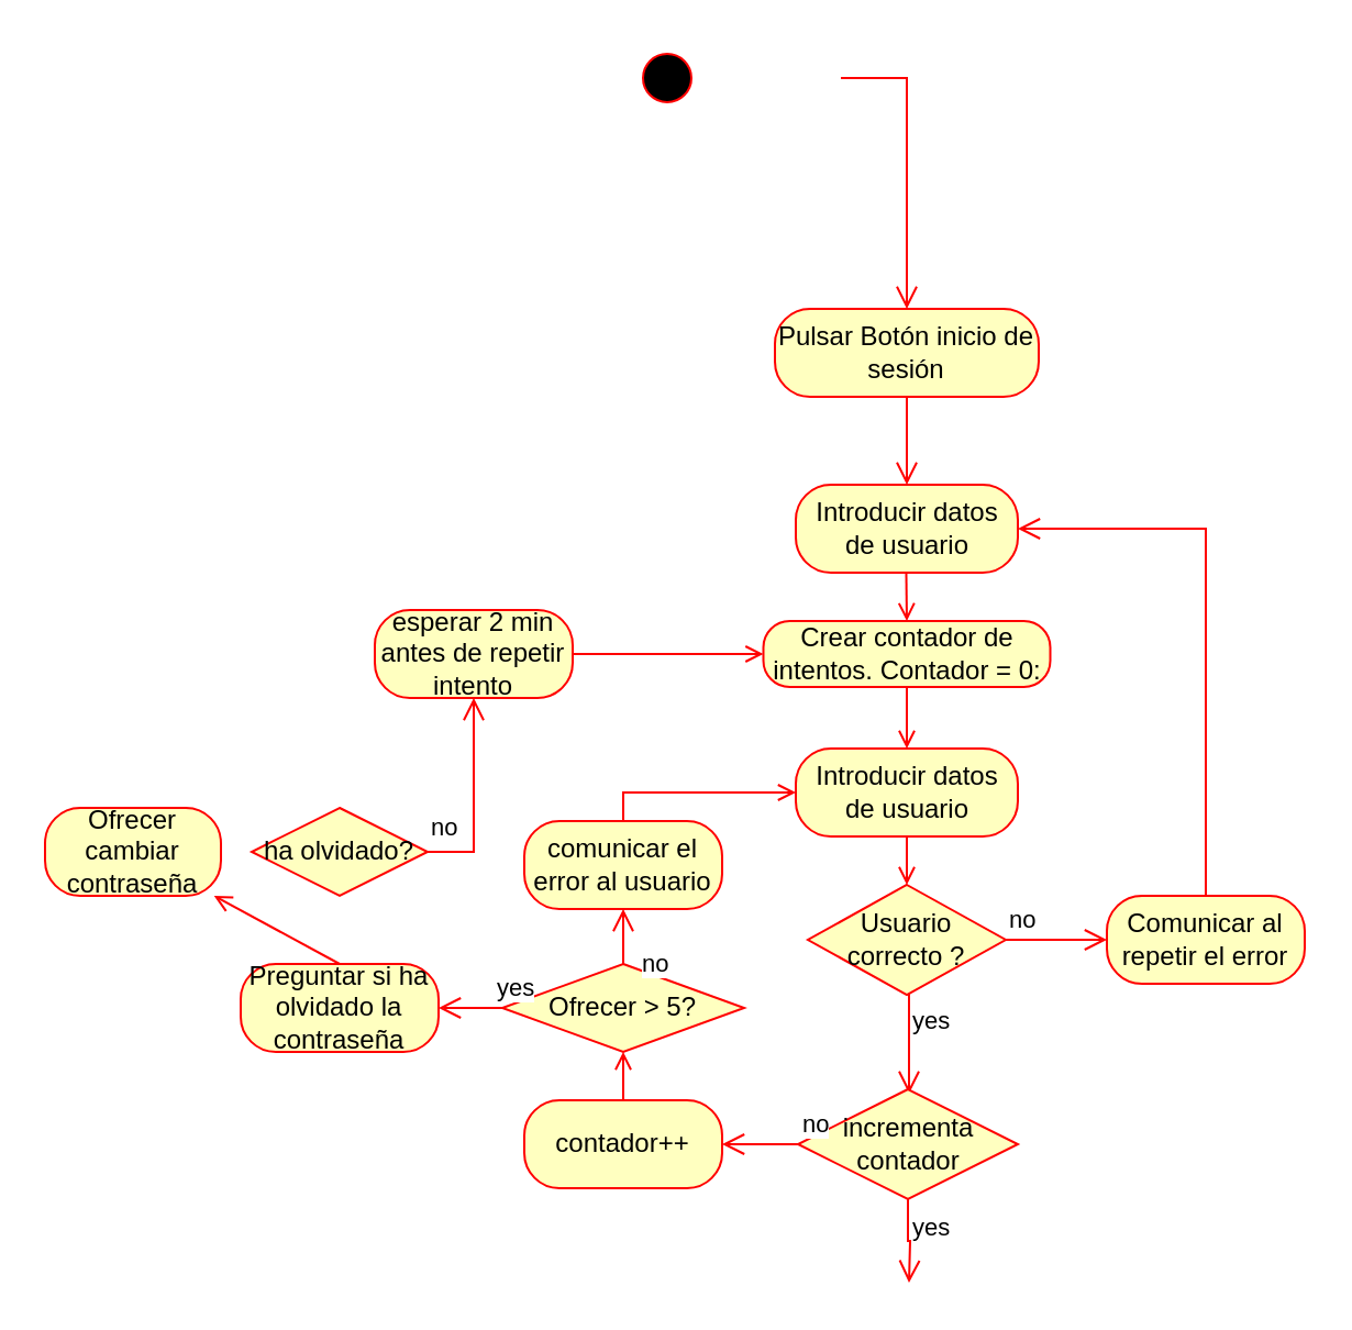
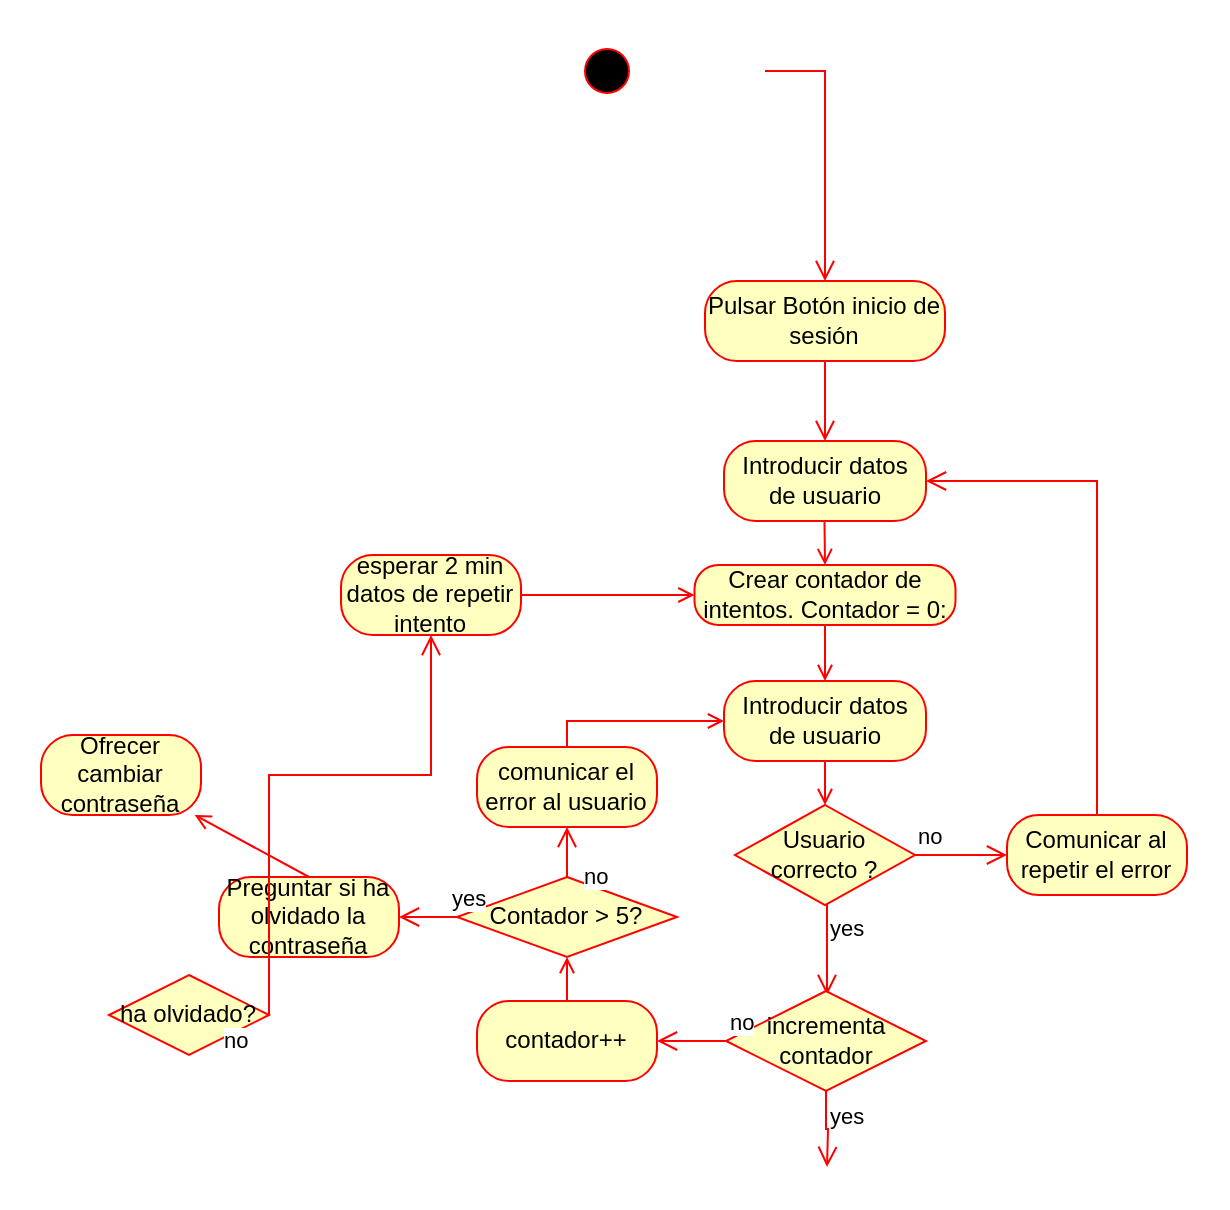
- <mxCell id="31" value="esperar 2 min antes de repetir intento" style="rounded=1;whiteSpace=wrap;html=1;arcSize=40;fontColor=#000000;fillColor=#ffffc0;strokeColor=#ff0000;" vertex="1" parent="1"><mxGeometry x="170" y="277" width="90" height="40" as="geometry" /></mxCell>
+ <mxCell id="31" value="esperar 2 min datos de repetir intento" style="rounded=1;whiteSpace=wrap;html=1;arcSize=40;fontColor=#000000;fillColor=#ffffc0;strokeColor=#ff0000;" vertex="1" parent="1"><mxGeometry x="170" y="277" width="90" height="40" as="geometry" /></mxCell>
- <mxCell id="28" value="ha olvidado?" style="rhombus;whiteSpace=wrap;html=1;fillColor=#ffffc0;strokeColor=#ff0000;" vertex="1" parent="1"><mxGeometry x="114" y="367" width="80" height="40" as="geometry" /></mxCell>
+ <mxCell id="28" value="ha olvidado?" style="rhombus;whiteSpace=wrap;html=1;fillColor=#ffffc0;strokeColor=#ff0000;" vertex="1" parent="1"><mxGeometry x="54" y="487" width="80" height="40" as="geometry" /></mxCell>
- <mxCell id="21" value="Ofrecer &amp;gt; 5?" style="rhombus;whiteSpace=wrap;html=1;fillColor=#ffffc0;strokeColor=#ff0000;" vertex="1" parent="1"><mxGeometry x="228" y="438" width="110" height="40" as="geometry" /></mxCell>
+ <mxCell id="21" value="Contador &amp;gt; 5?" style="rhombus;whiteSpace=wrap;html=1;fillColor=#ffffc0;strokeColor=#ff0000;" vertex="1" parent="1"><mxGeometry x="228" y="438" width="110" height="40" as="geometry" /></mxCell>
